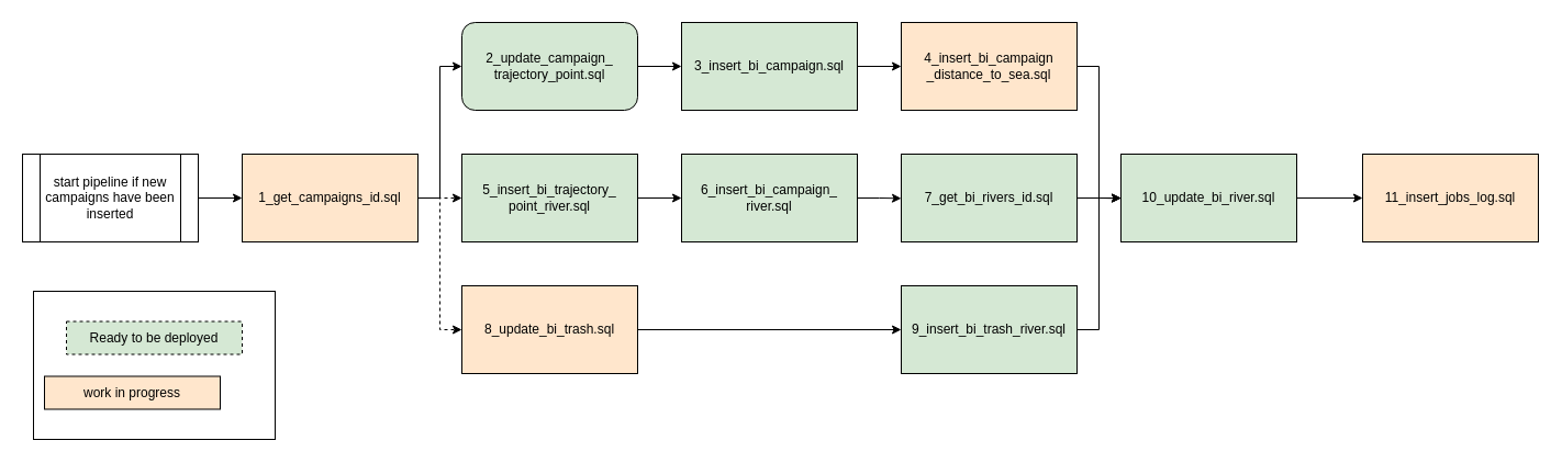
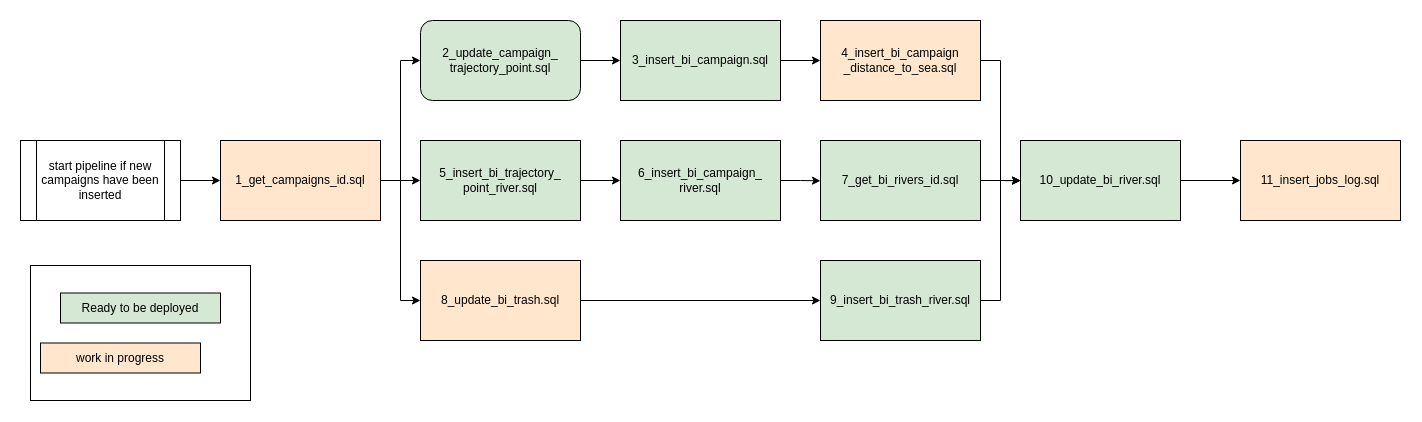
- <mxCell id="12" style="edgeStyle=orthogonalEdgeStyle;rounded=0;orthogonalLoop=1;jettySize=auto;html=1;exitX=1;exitY=0.5;exitDx=0;exitDy=0;entryX=0;entryY=0.5;entryDx=0;entryDy=0;dashed=1;" parent="1" source="14" target="16" edge="1"><mxGeometry relative="1" as="geometry" /></mxCell>
+ <mxCell id="12" style="edgeStyle=orthogonalEdgeStyle;rounded=0;orthogonalLoop=1;jettySize=auto;html=1;exitX=1;exitY=0.5;exitDx=0;exitDy=0;entryX=0;entryY=0.5;entryDx=0;entryDy=0;" parent="1" source="14" target="16" edge="1"><mxGeometry relative="1" as="geometry" /></mxCell>
- <mxCell id="13" style="edgeStyle=orthogonalEdgeStyle;rounded=0;orthogonalLoop=1;jettySize=auto;html=1;exitX=1;exitY=0.5;exitDx=0;exitDy=0;entryX=0;entryY=0.5;entryDx=0;entryDy=0;dashed=1;" parent="1" source="14" target="18" edge="1"><mxGeometry relative="1" as="geometry" /></mxCell>
+ <mxCell id="13" style="edgeStyle=orthogonalEdgeStyle;rounded=0;orthogonalLoop=1;jettySize=auto;html=1;exitX=1;exitY=0.5;exitDx=0;exitDy=0;entryX=0;entryY=0.5;entryDx=0;entryDy=0;" parent="1" source="14" target="18" edge="1"><mxGeometry relative="1" as="geometry" /></mxCell>
- <mxCell id="29" value="Ready to be deployed" style="rounded=0;whiteSpace=wrap;html=1;fillColor=#D5E8D4;dashed=1;" vertex="1" parent="1"><mxGeometry y="292.5" width="160" height="30" as="geometry" x="60" /></mxCell>
+ <mxCell id="29" value="Ready to be deployed" style="rounded=0;whiteSpace=wrap;html=1;fillColor=#D5E8D4;" vertex="1" parent="1"><mxGeometry y="292.5" width="160" height="30" as="geometry" x="60" /></mxCell>
